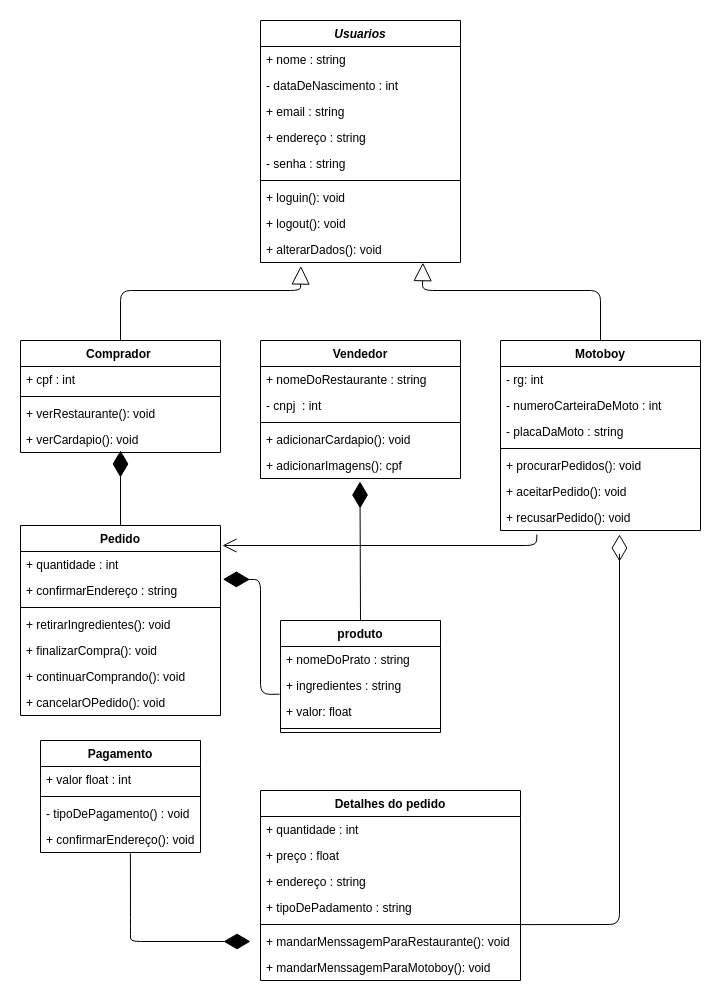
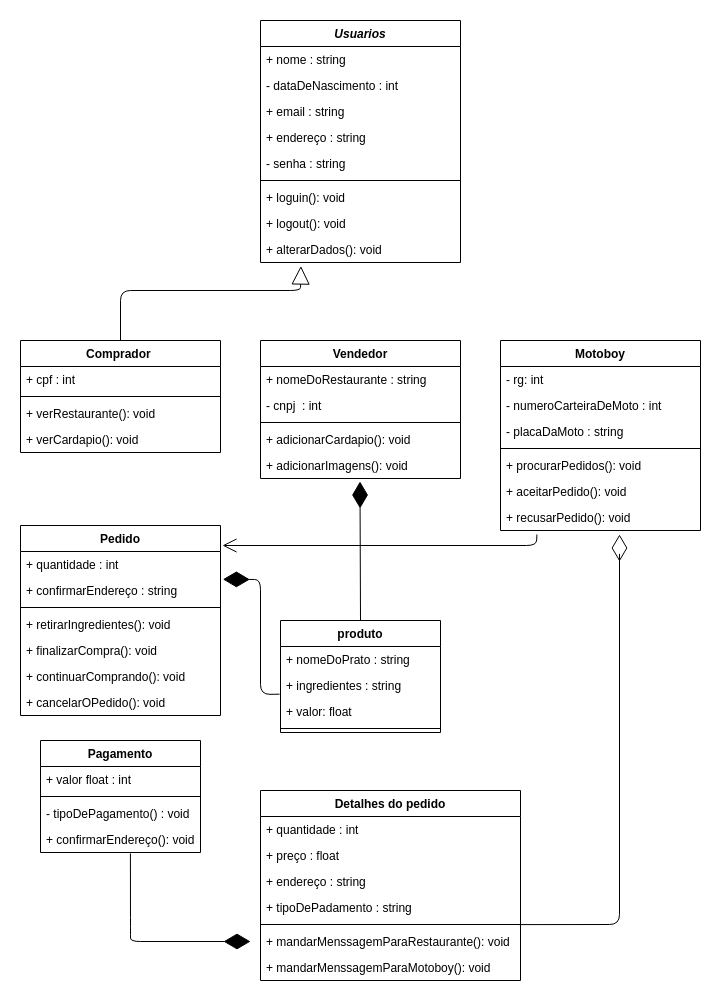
- <mxCell id="32" value="" style="endArrow=block;endSize=16;endFill=0;html=1;entryX=0.812;entryY=1.006;entryDx=0;entryDy=0;entryPerimeter=0;exitX=0.5;exitY=0;exitDx=0;exitDy=0;" edge="1" parent="1" source="23" target="11"><mxGeometry width="160" relative="1" as="geometry"><mxPoint x="600" y="320" as="sourcePoint" /><mxPoint x="420" y="270" as="targetPoint" /><Array as="points"><mxPoint x="600" y="290" /><mxPoint x="422" y="290" /></Array></mxGeometry></mxCell>
- <mxCell id="22" value="+ adicionarImagens(): cpf" style="text;strokeColor=none;fillColor=none;align=left;verticalAlign=top;spacingLeft=4;spacingRight=4;overflow=hidden;rotatable=0;points=[[0,0.5],[1,0.5]];portConstraint=eastwest;" vertex="1" parent="17"><mxGeometry y="112" width="200" height="26" as="geometry" /></mxCell>
+ <mxCell id="22" value="+ adicionarImagens(): void" style="text;strokeColor=none;fillColor=none;align=left;verticalAlign=top;spacingLeft=4;spacingRight=4;overflow=hidden;rotatable=0;points=[[0,0.5],[1,0.5]];portConstraint=eastwest;" vertex="1" parent="17"><mxGeometry y="112" width="200" height="26" as="geometry" /></mxCell>
- <mxCell id="46" value="" style="endArrow=diamondThin;endFill=1;endSize=24;html=1;exitX=0.5;exitY=0;exitDx=0;exitDy=0;entryX=0.5;entryY=0.923;entryDx=0;entryDy=0;entryPerimeter=0;" edge="1" parent="1" source="38" target="16"><mxGeometry width="160" relative="1" as="geometry"><mxPoint x="110" y="520" as="sourcePoint" /><mxPoint x="120" y="460" as="targetPoint" /></mxGeometry></mxCell>
